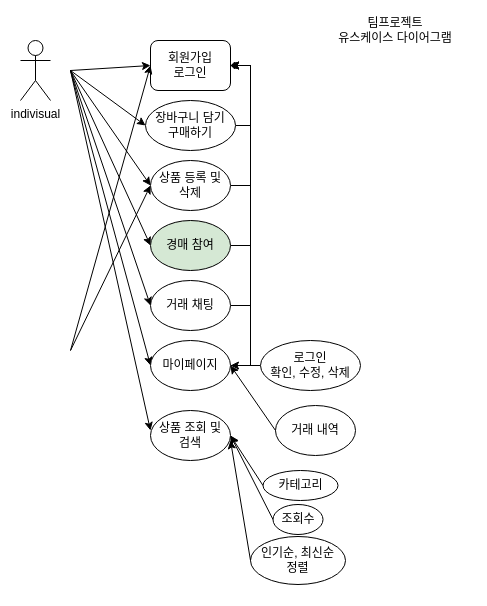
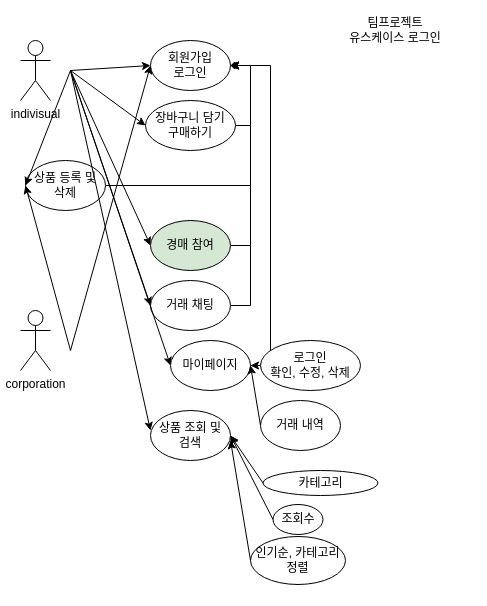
- <mxCell id="35" value="팀프로젝트&lt;br&gt;유스케이스 다이어그램" style="text;html=1;strokeColor=none;fillColor=none;align=center;verticalAlign=middle;whiteSpace=wrap;rounded=0;" parent="1" vertex="1"><mxGeometry x="325" y="20" width="140" height="20" as="geometry" /></mxCell>
+ <mxCell id="35" value="팀프로젝트&lt;br&gt;유스케이스 로그인" style="text;html=1;strokeColor=none;fillColor=none;align=center;verticalAlign=middle;whiteSpace=wrap;rounded=0;" parent="1" vertex="1"><mxGeometry x="325" y="20" width="140" height="20" as="geometry" /></mxCell>
- <mxCell id="5" value="회원가입&lt;br&gt;로그인" style="whiteSpace=wrap;html=1;rounded=1;" parent="1" vertex="1"><mxGeometry x="150" y="40" width="80" height="50" as="geometry" /></mxCell>
+ <mxCell id="5" value="회원가입&lt;br&gt;로그인" style="ellipse;whiteSpace=wrap;html=1;" parent="1" vertex="1"><mxGeometry x="150" y="40" width="80" height="50" as="geometry" /></mxCell>
- <mxCell id="9" value="상품 등록 및&lt;br&gt;삭제" style="ellipse;whiteSpace=wrap;html=1;" parent="1" vertex="1"><mxGeometry x="150" y="160" width="80" height="50" as="geometry" /></mxCell>
+ <mxCell id="9" value="상품 등록 및&lt;br&gt;삭제" style="ellipse;whiteSpace=wrap;html=1;" parent="1" vertex="1"><mxGeometry x="25" y="160" width="80" height="50" as="geometry" /></mxCell>
+ <mxCell id="3" value="corporation" style="shape=umlActor;verticalLabelPosition=bottom;verticalAlign=top;html=1;outlineConnect=0;" parent="1" vertex="1"><mxGeometry x="20" y="310" width="30" height="60" as="geometry" /></mxCell>
- <mxCell id="23" value="마이페이지" style="ellipse;whiteSpace=wrap;html=1;" parent="1" vertex="1"><mxGeometry x="150" y="340" width="80" height="50" as="geometry" /></mxCell>
+ <mxCell id="23" value="마이페이지" style="ellipse;whiteSpace=wrap;html=1;" parent="1" vertex="1"><mxGeometry x="170" y="340" width="80" height="50" as="geometry" /></mxCell>
- <mxCell id="26" value="거래 내역" style="ellipse;whiteSpace=wrap;html=1;" parent="1" vertex="1"><mxGeometry x="275" y="405" width="80" height="50" as="geometry" /></mxCell>
+ <mxCell id="26" value="거래 내역" style="ellipse;whiteSpace=wrap;html=1;" parent="1" vertex="1"><mxGeometry x="260" y="400" width="80" height="50" as="geometry" /></mxCell>
- <mxCell id="33" value="카테고리" style="ellipse;whiteSpace=wrap;html=1;" parent="1" vertex="1"><mxGeometry x="262.5" y="470" width="75" height="30" as="geometry" /></mxCell>
+ <mxCell id="33" value="카테고리" style="ellipse;whiteSpace=wrap;html=1;" parent="1" vertex="1"><mxGeometry x="262.5" y="470" width="115" height="25" as="geometry" /></mxCell>
- <mxCell id="30" value="인기순, 최신순&lt;br&gt;정렬" style="ellipse;whiteSpace=wrap;html=1;" parent="1" vertex="1"><mxGeometry x="250" y="536" width="95" height="48" as="geometry" /></mxCell>
+ <mxCell id="30" value="인기순, 카테고리&lt;br&gt;정렬" style="ellipse;whiteSpace=wrap;html=1;" parent="1" vertex="1"><mxGeometry x="250" y="536" width="95" height="48" as="geometry" /></mxCell>
